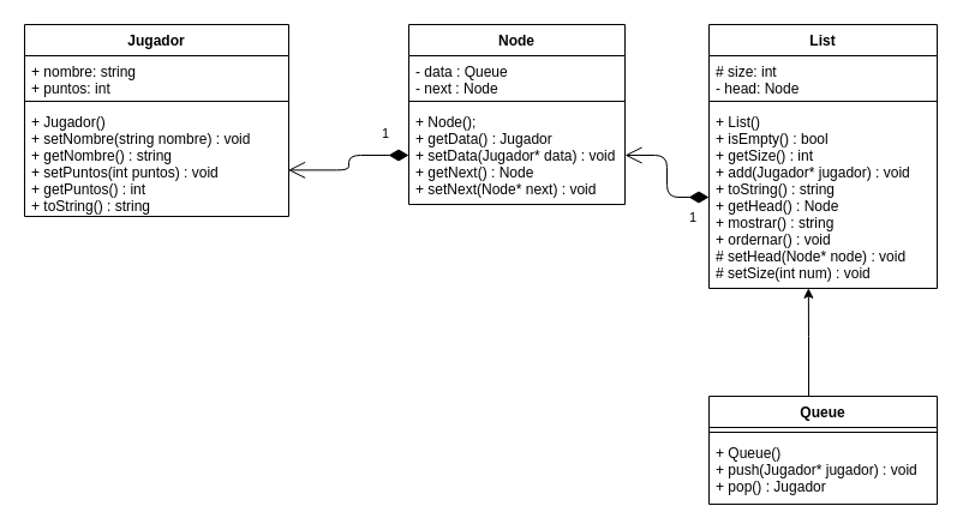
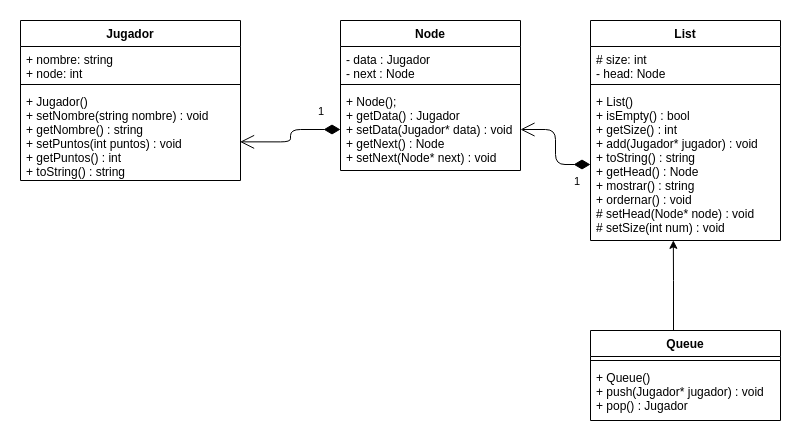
- <mxCell id="3" value="+ nombre: string&#10;+ puntos: int" style="text;strokeColor=none;fillColor=none;align=left;verticalAlign=top;spacingLeft=4;spacingRight=4;overflow=hidden;rotatable=0;points=[[0,0.5],[1,0.5]];portConstraint=eastwest;" vertex="1" parent="2"><mxGeometry y="26" width="220" height="34" as="geometry" /></mxCell>
+ <mxCell id="3" value="+ nombre: string&#10;+ node: int" style="text;strokeColor=none;fillColor=none;align=left;verticalAlign=top;spacingLeft=4;spacingRight=4;overflow=hidden;rotatable=0;points=[[0,0.5],[1,0.5]];portConstraint=eastwest;" vertex="1" parent="2"><mxGeometry y="26" width="220" height="34" as="geometry" /></mxCell>
- <mxCell id="15" value="- data : Queue&#10;- next : Node" style="text;strokeColor=none;fillColor=none;align=left;verticalAlign=top;spacingLeft=4;spacingRight=4;overflow=hidden;rotatable=0;points=[[0,0.5],[1,0.5]];portConstraint=eastwest;" vertex="1" parent="14"><mxGeometry y="26" width="180" height="34" as="geometry" /></mxCell>
+ <mxCell id="15" value="- data : Jugador&#10;- next : Node" style="text;strokeColor=none;fillColor=none;align=left;verticalAlign=top;spacingLeft=4;spacingRight=4;overflow=hidden;rotatable=0;points=[[0,0.5],[1,0.5]];portConstraint=eastwest;" vertex="1" parent="14"><mxGeometry y="26" width="180" height="34" as="geometry" /></mxCell>
